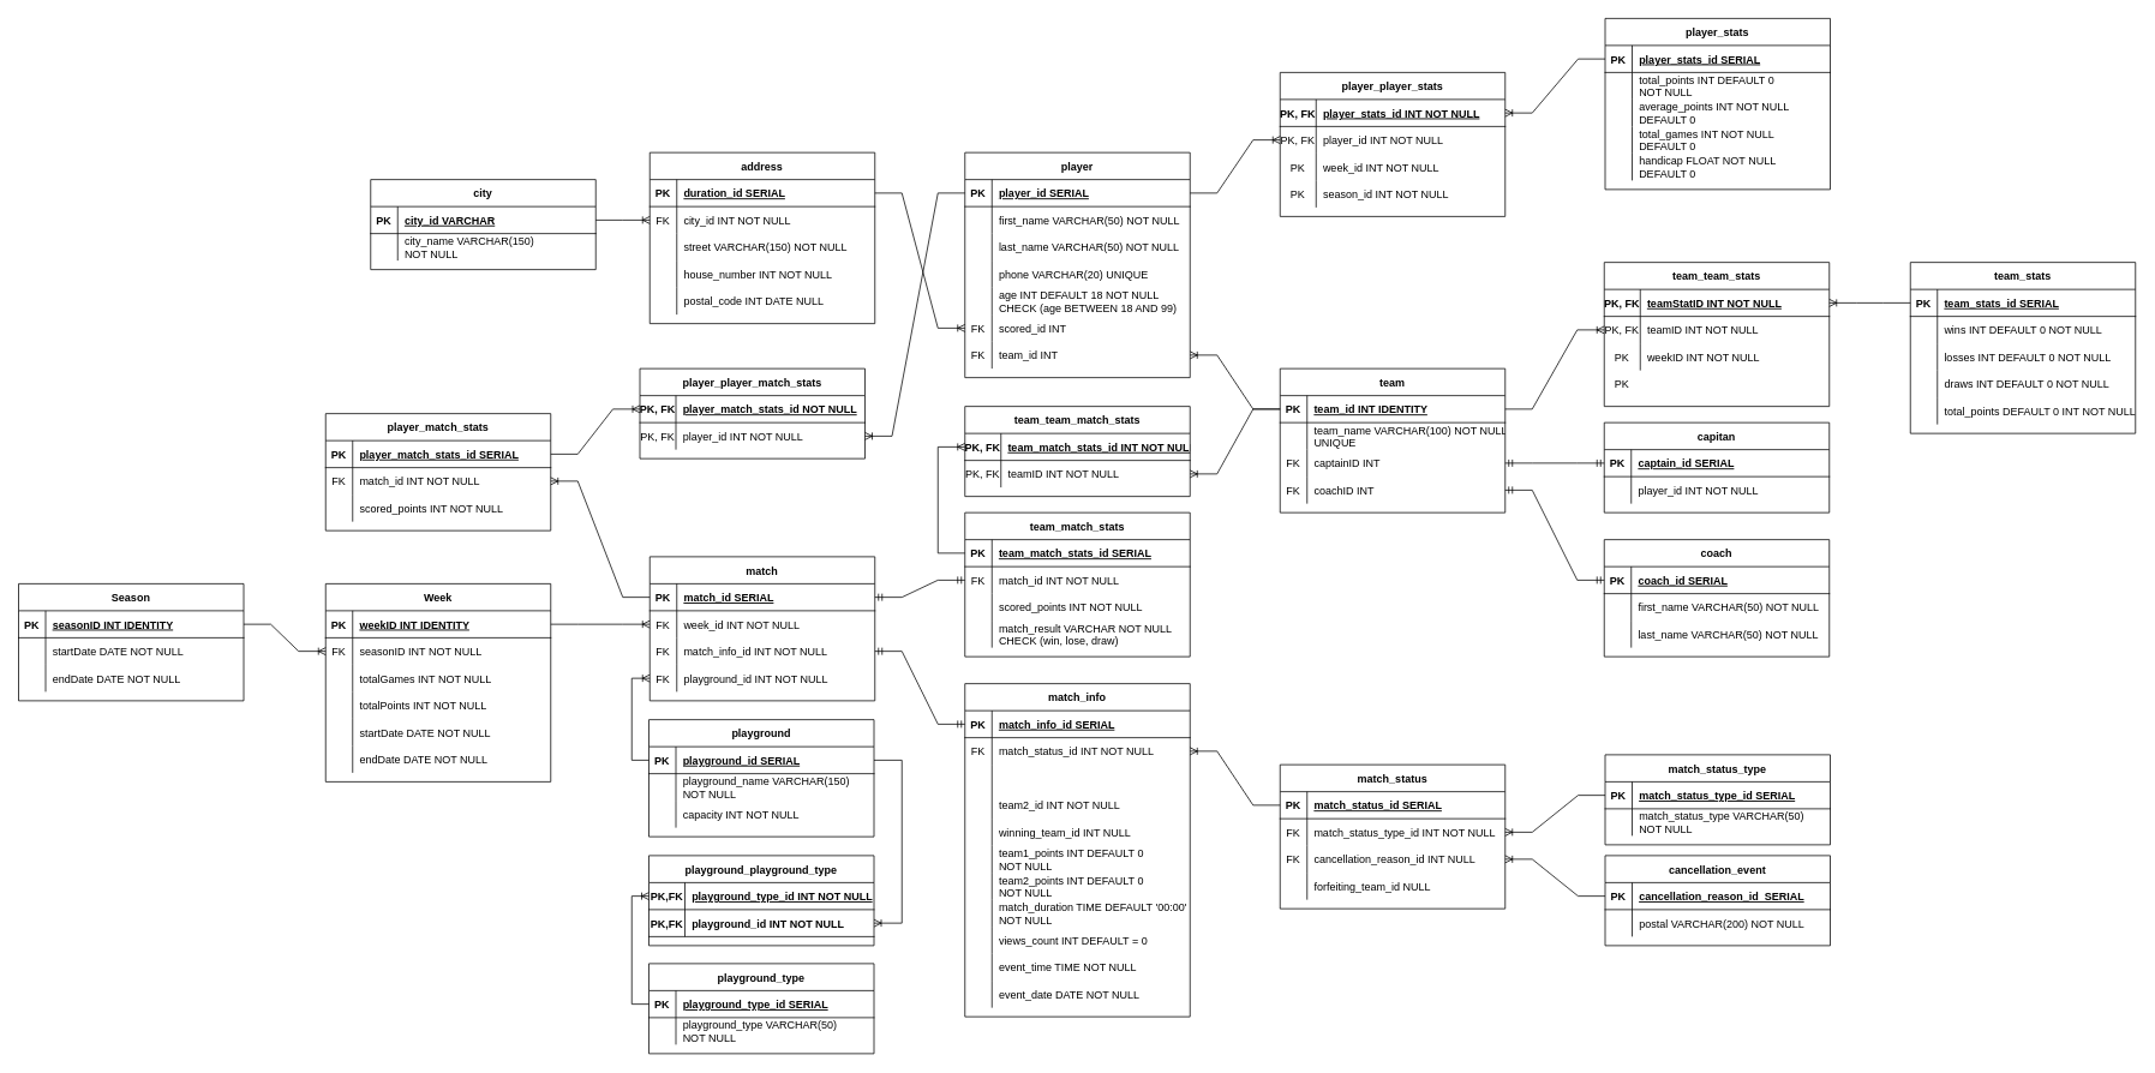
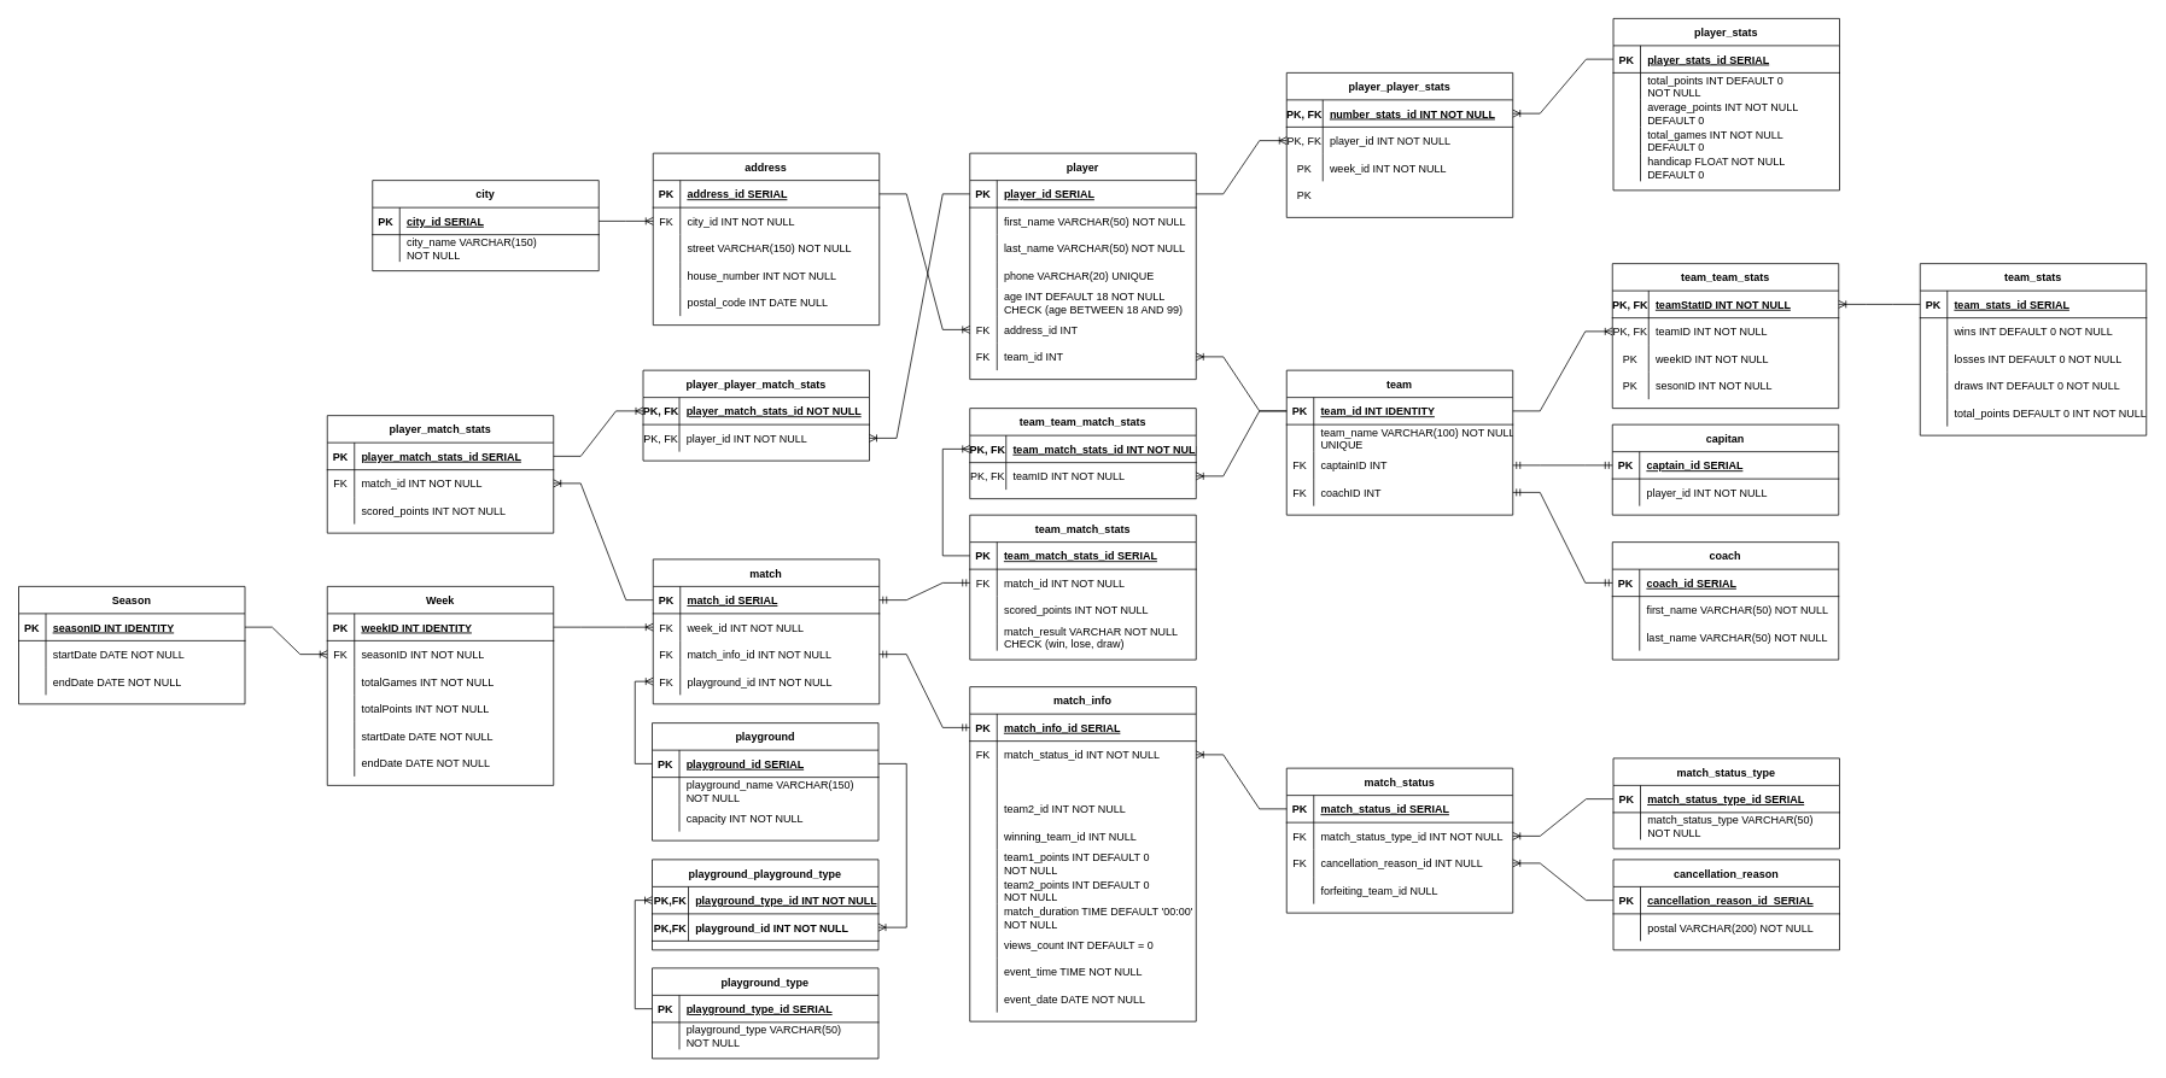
- <mxCell id="244" value="player_stats_id INT NOT NULL" style="shape=partialRectangle;overflow=hidden;connectable=0;fillColor=none;top=0;left=0;bottom=0;right=0;align=left;spacingLeft=6;fontStyle=5;" parent="242" vertex="1"><mxGeometry x="40" width="210" height="30" as="geometry"><mxRectangle width="210" height="30" as="alternateBounds" /></mxGeometry></mxCell>
+ <mxCell id="244" value="number_stats_id INT NOT NULL" style="shape=partialRectangle;overflow=hidden;connectable=0;fillColor=none;top=0;left=0;bottom=0;right=0;align=left;spacingLeft=6;fontStyle=5;" parent="242" vertex="1"><mxGeometry x="40" width="210" height="30" as="geometry"><mxRectangle width="210" height="30" as="alternateBounds" /></mxGeometry></mxCell>
- <mxCell id="205" value="duration_id SERIAL" style="shape=partialRectangle;overflow=hidden;connectable=0;fillColor=none;top=0;left=0;bottom=0;right=0;align=left;spacingLeft=6;fontStyle=5;" parent="203" vertex="1"><mxGeometry x="30" width="220" height="30" as="geometry"><mxRectangle width="220" height="30" as="alternateBounds" /></mxGeometry></mxCell>
+ <mxCell id="205" value="address_id SERIAL" style="shape=partialRectangle;overflow=hidden;connectable=0;fillColor=none;top=0;left=0;bottom=0;right=0;align=left;spacingLeft=6;fontStyle=5;" parent="203" vertex="1"><mxGeometry x="30" width="220" height="30" as="geometry"><mxRectangle width="220" height="30" as="alternateBounds" /></mxGeometry></mxCell>
- <mxCell id="253" value="season_id INT NOT NULL" style="shape=partialRectangle;overflow=hidden;connectable=0;fillColor=none;top=0;left=0;bottom=0;right=0;align=left;spacingLeft=6;fontStyle=0" parent="251" vertex="1"><mxGeometry x="40" width="210" height="30" as="geometry"><mxRectangle width="210" height="30" as="alternateBounds" /></mxGeometry></mxCell>
- <mxCell id="197" value="city_id VARCHAR" style="shape=partialRectangle;overflow=hidden;connectable=0;fillColor=none;top=0;left=0;bottom=0;right=0;align=left;spacingLeft=6;fontStyle=5;" parent="195" vertex="1"><mxGeometry x="30" width="220" height="30" as="geometry"><mxRectangle width="220" height="30" as="alternateBounds" /></mxGeometry></mxCell>
+ <mxCell id="197" value="city_id SERIAL" style="shape=partialRectangle;overflow=hidden;connectable=0;fillColor=none;top=0;left=0;bottom=0;right=0;align=left;spacingLeft=6;fontStyle=5;" parent="195" vertex="1"><mxGeometry x="30" width="220" height="30" as="geometry"><mxRectangle width="220" height="30" as="alternateBounds" /></mxGeometry></mxCell>
- <mxCell id="33" value="scored_id INT" style="shape=partialRectangle;overflow=hidden;connectable=0;fillColor=none;top=0;left=0;bottom=0;right=0;align=left;spacingLeft=6;" parent="31" vertex="1"><mxGeometry x="30" width="220" height="30" as="geometry"><mxRectangle width="220" height="30" as="alternateBounds" /></mxGeometry></mxCell>
+ <mxCell id="33" value="address_id INT" style="shape=partialRectangle;overflow=hidden;connectable=0;fillColor=none;top=0;left=0;bottom=0;right=0;align=left;spacingLeft=6;" parent="31" vertex="1"><mxGeometry x="30" width="220" height="30" as="geometry"><mxRectangle width="220" height="30" as="alternateBounds" /></mxGeometry></mxCell>
+ <mxCell id="267" value="sesonID INT NOT NULL" style="shape=partialRectangle;overflow=hidden;connectable=0;fillColor=none;top=0;left=0;bottom=0;right=0;align=left;spacingLeft=6;fontStyle=0" parent="265" vertex="1"><mxGeometry x="40" width="210" height="30" as="geometry"><mxRectangle width="210" height="30" as="alternateBounds" /></mxGeometry></mxCell>
- <mxCell id="289" value="cancellation_event" style="shape=table;startSize=30;container=1;collapsible=1;childLayout=tableLayout;fixedRows=1;rowLines=0;fontStyle=1;align=center;resizeLast=1;" parent="1" vertex="1"><mxGeometry x="1782" y="950" width="250" height="100" as="geometry" /></mxCell>
+ <mxCell id="289" value="cancellation_reason" style="shape=table;startSize=30;container=1;collapsible=1;childLayout=tableLayout;fixedRows=1;rowLines=0;fontStyle=1;align=center;resizeLast=1;" parent="1" vertex="1"><mxGeometry x="1782" y="950" width="250" height="100" as="geometry" /></mxCell>
